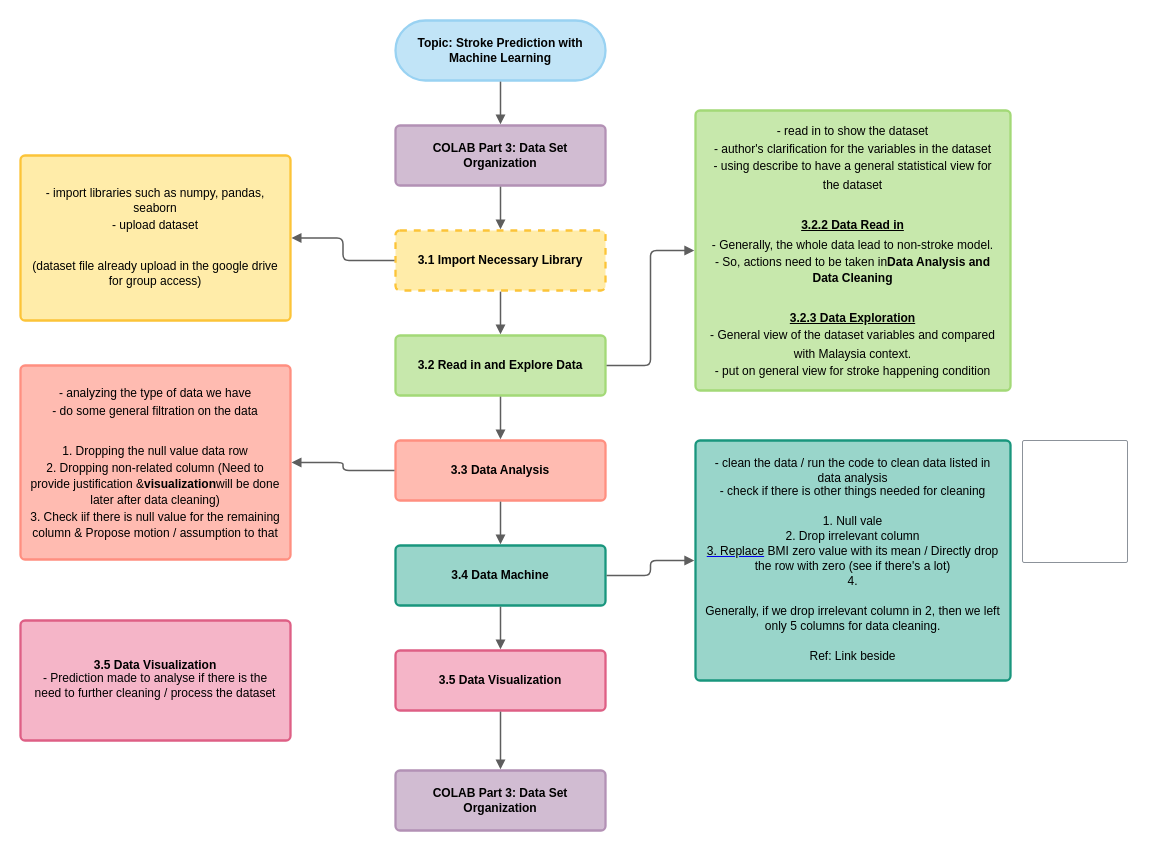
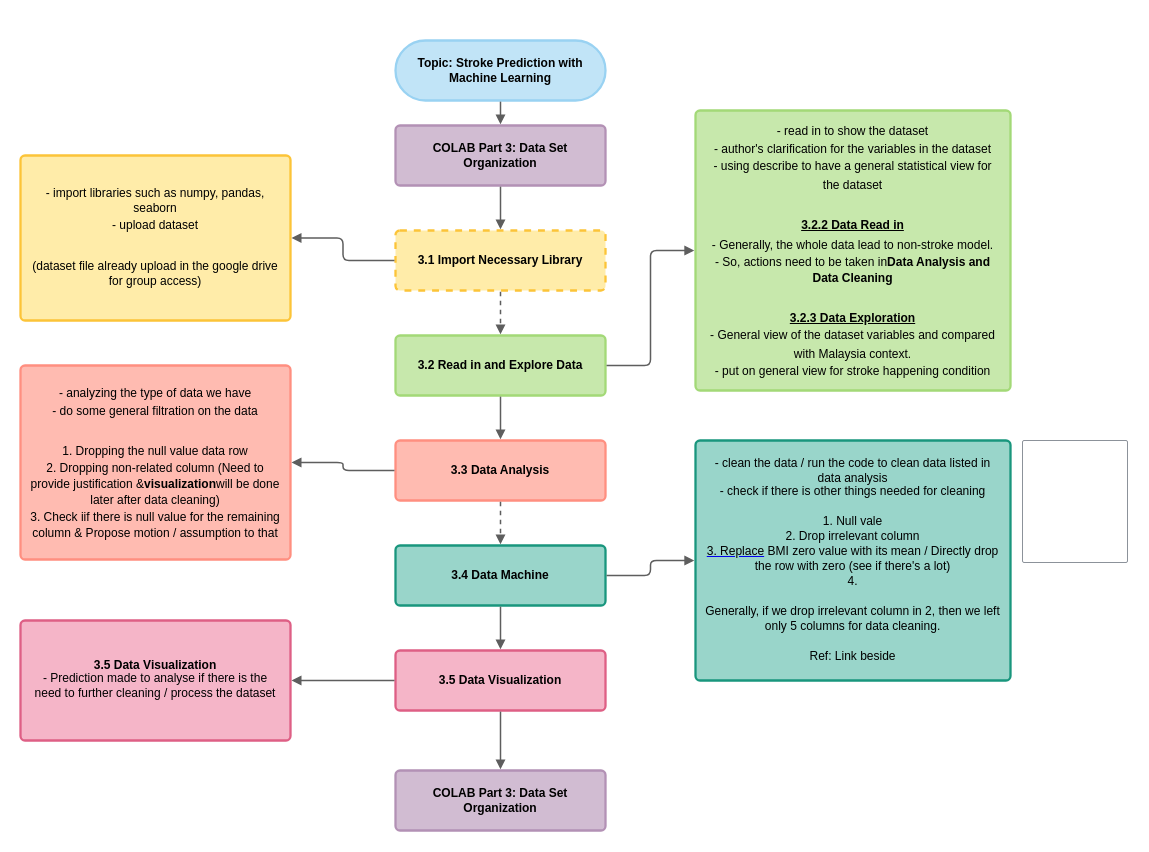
- <mxCell id="2" value="Topic: Stroke Prediction with Machine Learning" style="html=1;overflow=block;blockSpacing=1;whiteSpace=wrap;rounded=1;arcSize=50;fontSize=12;fontColor=default;fontStyle=1;spacing=3.8;verticalAlign=middle;strokeColor=#99d2f2;strokeOpacity=100;fillOpacity=100;fillColor=#c1e4f7;strokeWidth=2.3;" vertex="1" parent="1"><mxGeometry x="395" y="20" width="210" height="60" as="geometry" /></mxCell>
+ <mxCell id="2" value="Topic: Stroke Prediction with Machine Learning" style="html=1;overflow=block;blockSpacing=1;whiteSpace=wrap;rounded=1;arcSize=50;fontSize=12;fontColor=default;fontStyle=1;spacing=3.8;verticalAlign=middle;strokeColor=#99d2f2;strokeOpacity=100;fillOpacity=100;fillColor=#c1e4f7;strokeWidth=2.3;" vertex="1" parent="1"><mxGeometry x="395" y="40" width="210" height="60" as="geometry" /></mxCell>
- <mxCell id="10" value="" style="html=1;jettySize=18;whiteSpace=wrap;fontSize=13;strokeColor=#5E5E5E;strokeWidth=1.5;rounded=1;arcSize=12;edgeStyle=orthogonalEdgeStyle;startArrow=none;endArrow=block;endFill=1;exitX=0.5;exitY=1.019;exitPerimeter=0;entryX=0.5;entryY=-0.019;entryPerimeter=0;" edge="1" parent="1" source="4" target="6"><mxGeometry width="100" height="100" relative="1" as="geometry"><Array as="points" /></mxGeometry></mxCell>
+ <mxCell id="10" value="" style="html=1;jettySize=18;whiteSpace=wrap;fontSize=13;strokeColor=#5E5E5E;strokeWidth=1.5;rounded=1;arcSize=12;edgeStyle=orthogonalEdgeStyle;startArrow=none;endArrow=block;endFill=1;exitX=0.5;exitY=1.019;exitPerimeter=0;entryX=0.5;entryY=-0.019;entryPerimeter=0;dashed=1;" edge="1" parent="1" source="4" target="6"><mxGeometry width="100" height="100" relative="1" as="geometry"><Array as="points" /></mxGeometry></mxCell>
- <mxCell id="19" value="" style="html=1;jettySize=18;whiteSpace=wrap;fontSize=13;strokeColor=#5E5E5E;strokeWidth=1.5;rounded=1;arcSize=12;edgeStyle=orthogonalEdgeStyle;startArrow=none;endArrow=block;endFill=1;exitX=0.5;exitY=1.019;exitPerimeter=0;entryX=0.5;entryY=-0.019;entryPerimeter=0;" edge="1" parent="1" source="13" target="15"><mxGeometry width="100" height="100" relative="1" as="geometry"><Array as="points" /></mxGeometry></mxCell>
+ <mxCell id="19" value="" style="html=1;jettySize=18;whiteSpace=wrap;fontSize=13;strokeColor=#5E5E5E;strokeWidth=1.5;rounded=1;arcSize=12;edgeStyle=orthogonalEdgeStyle;startArrow=none;endArrow=block;endFill=1;exitX=0.5;exitY=1.019;exitPerimeter=0;entryX=0.5;entryY=-0.019;entryPerimeter=0;dashed=1;" edge="1" parent="1" source="13" target="15"><mxGeometry width="100" height="100" relative="1" as="geometry"><Array as="points" /></mxGeometry></mxCell>
+ <mxCell id="24" value="" style="html=1;jettySize=18;whiteSpace=wrap;fontSize=13;strokeColor=#5E5E5E;strokeWidth=1.5;rounded=1;arcSize=12;edgeStyle=orthogonalEdgeStyle;startArrow=none;endArrow=block;endFill=1;exitX=-0.005;exitY=0.5;exitPerimeter=0;entryX=1.004;entryY=0.5;entryPerimeter=0;" edge="1" parent="1" source="17" target="23"><mxGeometry width="100" height="100" relative="1" as="geometry"><Array as="points" /></mxGeometry></mxCell>
